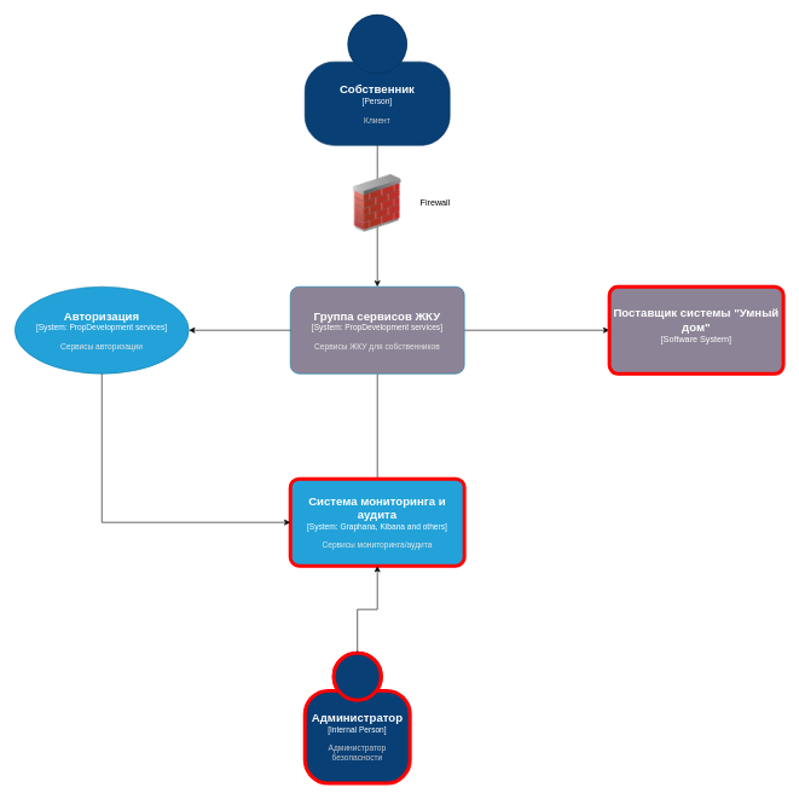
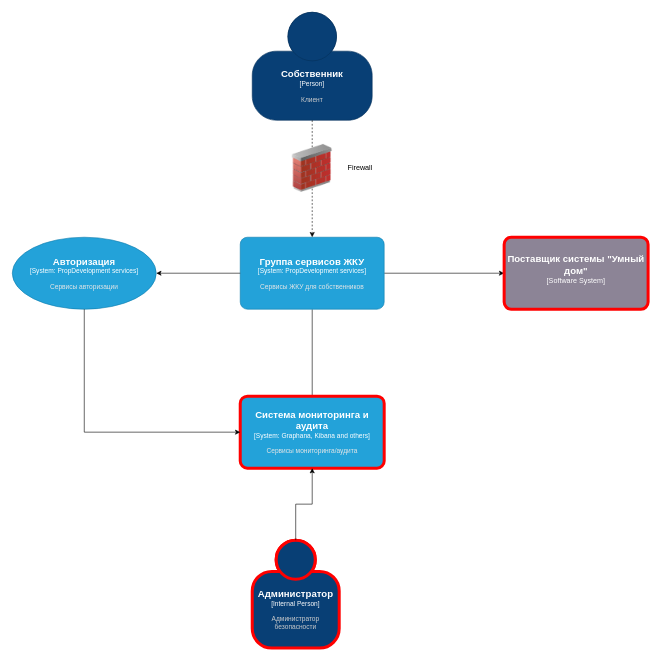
- <mxCell id="7" style="edgeStyle=orthogonalEdgeStyle;rounded=0;orthogonalLoop=1;jettySize=auto;html=1;entryX=0.5;entryY=0;entryDx=0;entryDy=0;entryPerimeter=0;" edge="1" parent="1" source="3" target="6"><mxGeometry relative="1" as="geometry" /></mxCell>
+ <mxCell id="7" style="edgeStyle=orthogonalEdgeStyle;rounded=0;orthogonalLoop=1;jettySize=auto;html=1;entryX=0.5;entryY=0;entryDx=0;entryDy=0;entryPerimeter=0;dashed=1;" edge="1" parent="1" source="3" target="6"><mxGeometry relative="1" as="geometry" /></mxCell>
- <mxCell id="6" value="&lt;font style=&quot;font-size: 16px&quot;&gt;&lt;b&gt;Группа сервисов ЖКУ&lt;/b&gt;&lt;/font&gt;&lt;div&gt;[System: PropDevelopment services]&lt;/div&gt;&lt;br&gt;&lt;div&gt;&lt;font style=&quot;font-size: 11px&quot;&gt;&lt;font color=&quot;#E6E6E6&quot;&gt;Сервисы ЖКУ для собственников&lt;/font&gt;&lt;/div&gt;" style="rounded=1;whiteSpace=wrap;html=1;fontSize=11;labelBackgroundColor=none;fillColor=#8c8496;fontColor=#ffffff;align=center;arcSize=10;strokeColor=#0E7DAD;metaEdit=1;resizable=0;points=[[0.25,0,0],[0.5,0,0],[0.75,0,0],[1,0.25,0],[1,0.5,0],[1,0.75,0],[0.75,1,0],[0.5,1,0],[0.25,1,0],[0,0.75,0],[0,0.5,0],[0,0.25,0]];" vertex="1" parent="1"><mxGeometry x="400" y="395" width="240" height="120" as="geometry" /></mxCell>
+ <mxCell id="6" value="&lt;font style=&quot;font-size: 16px&quot;&gt;&lt;b&gt;Группа сервисов ЖКУ&lt;/b&gt;&lt;/font&gt;&lt;div&gt;[System: PropDevelopment services]&lt;/div&gt;&lt;br&gt;&lt;div&gt;&lt;font style=&quot;font-size: 11px&quot;&gt;&lt;font color=&quot;#E6E6E6&quot;&gt;Сервисы ЖКУ для собственников&lt;/font&gt;&lt;/div&gt;" style="rounded=1;whiteSpace=wrap;html=1;fontSize=11;labelBackgroundColor=none;fillColor=#23A2D9;fontColor=#ffffff;align=center;arcSize=10;strokeColor=#0E7DAD;metaEdit=1;resizable=0;points=[[0.25,0,0],[0.5,0,0],[0.75,0,0],[1,0.25,0],[1,0.5,0],[1,0.75,0],[0.75,1,0],[0.5,1,0],[0.25,1,0],[0,0.75,0],[0,0.5,0],[0,0.25,0]];" vertex="1" parent="1"><mxGeometry x="400" y="395" width="240" height="120" as="geometry" /></mxCell>
